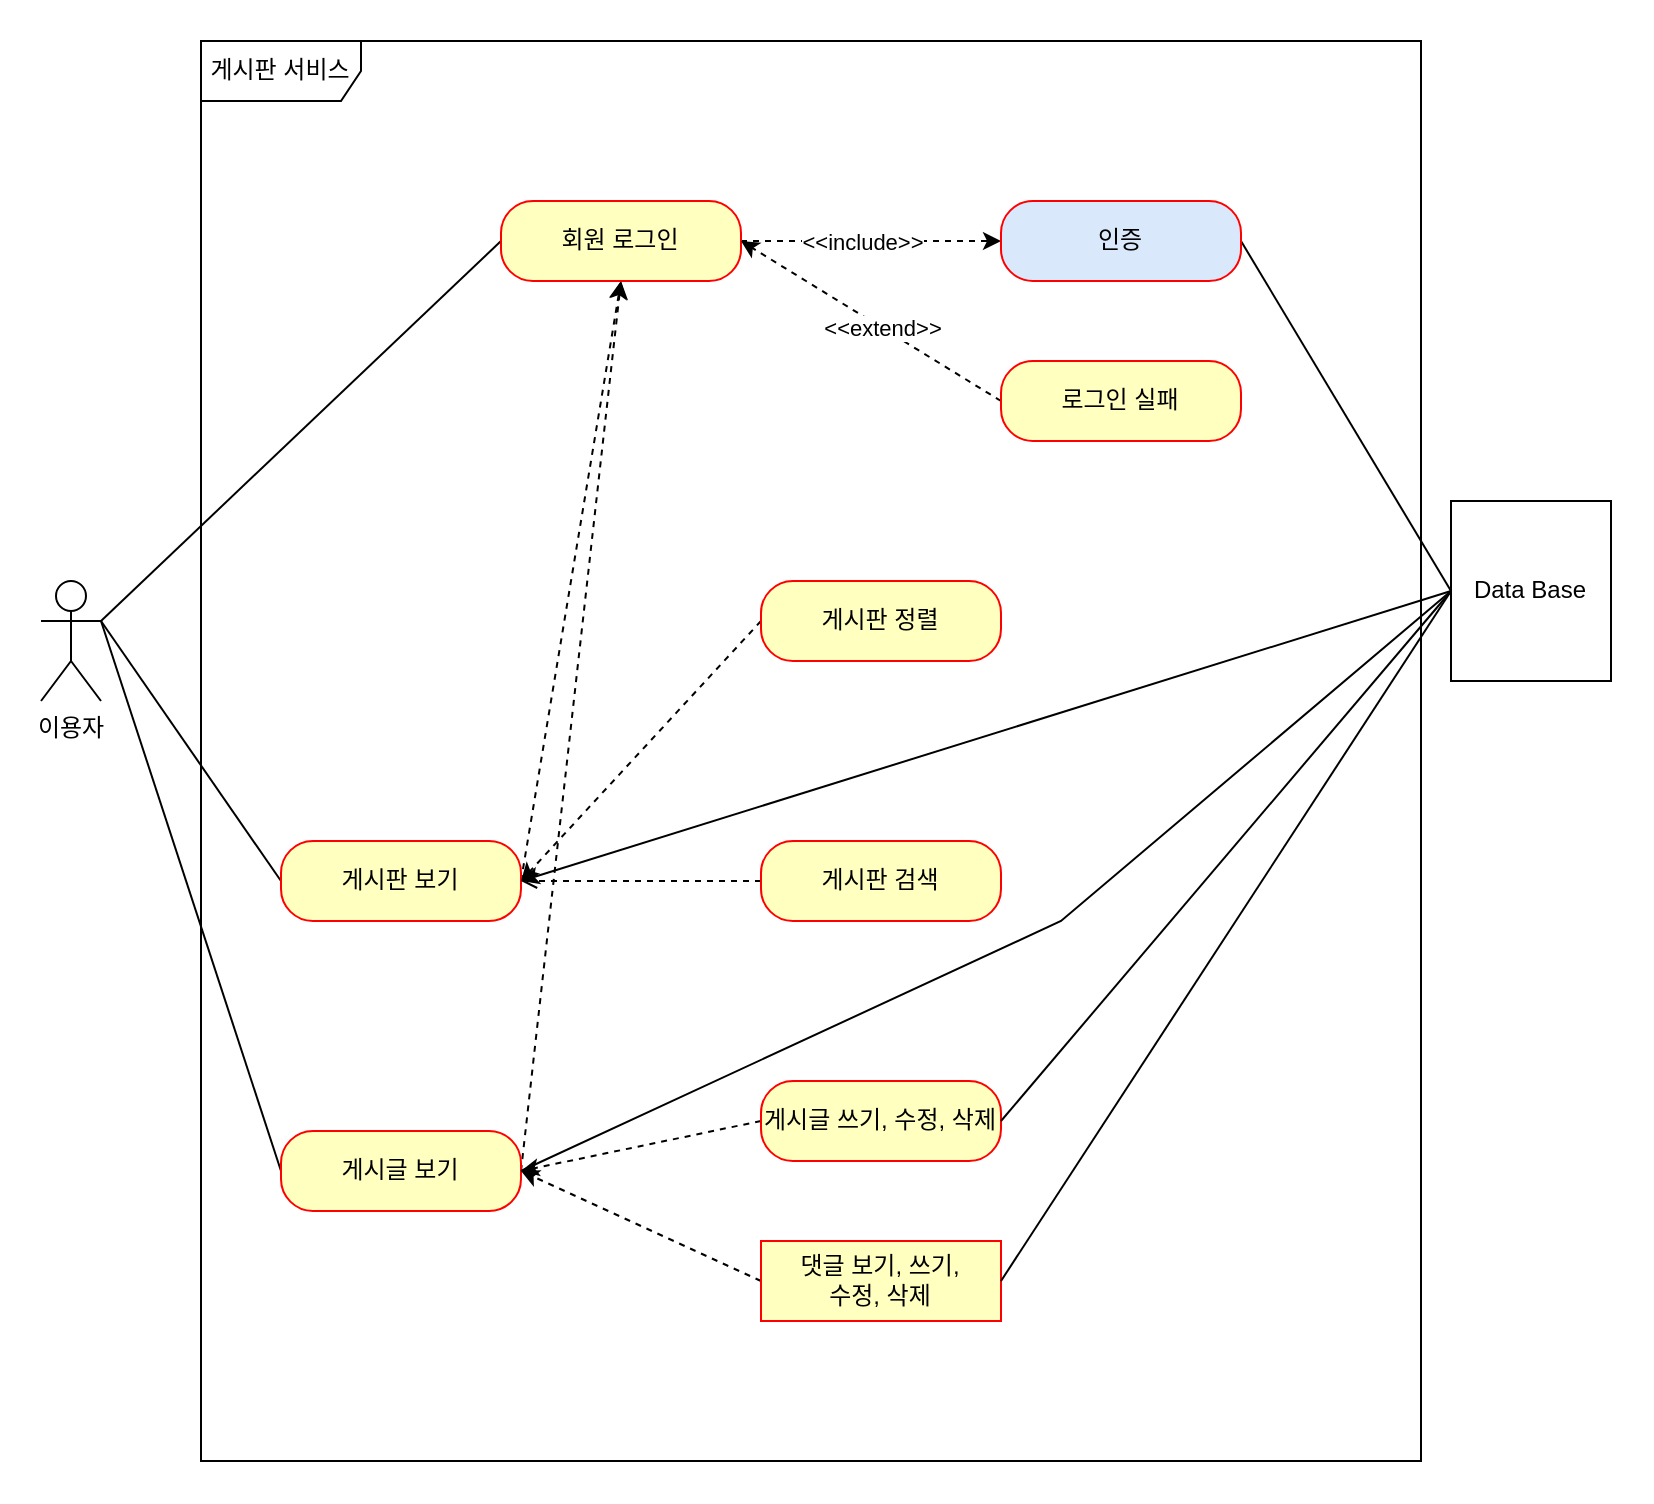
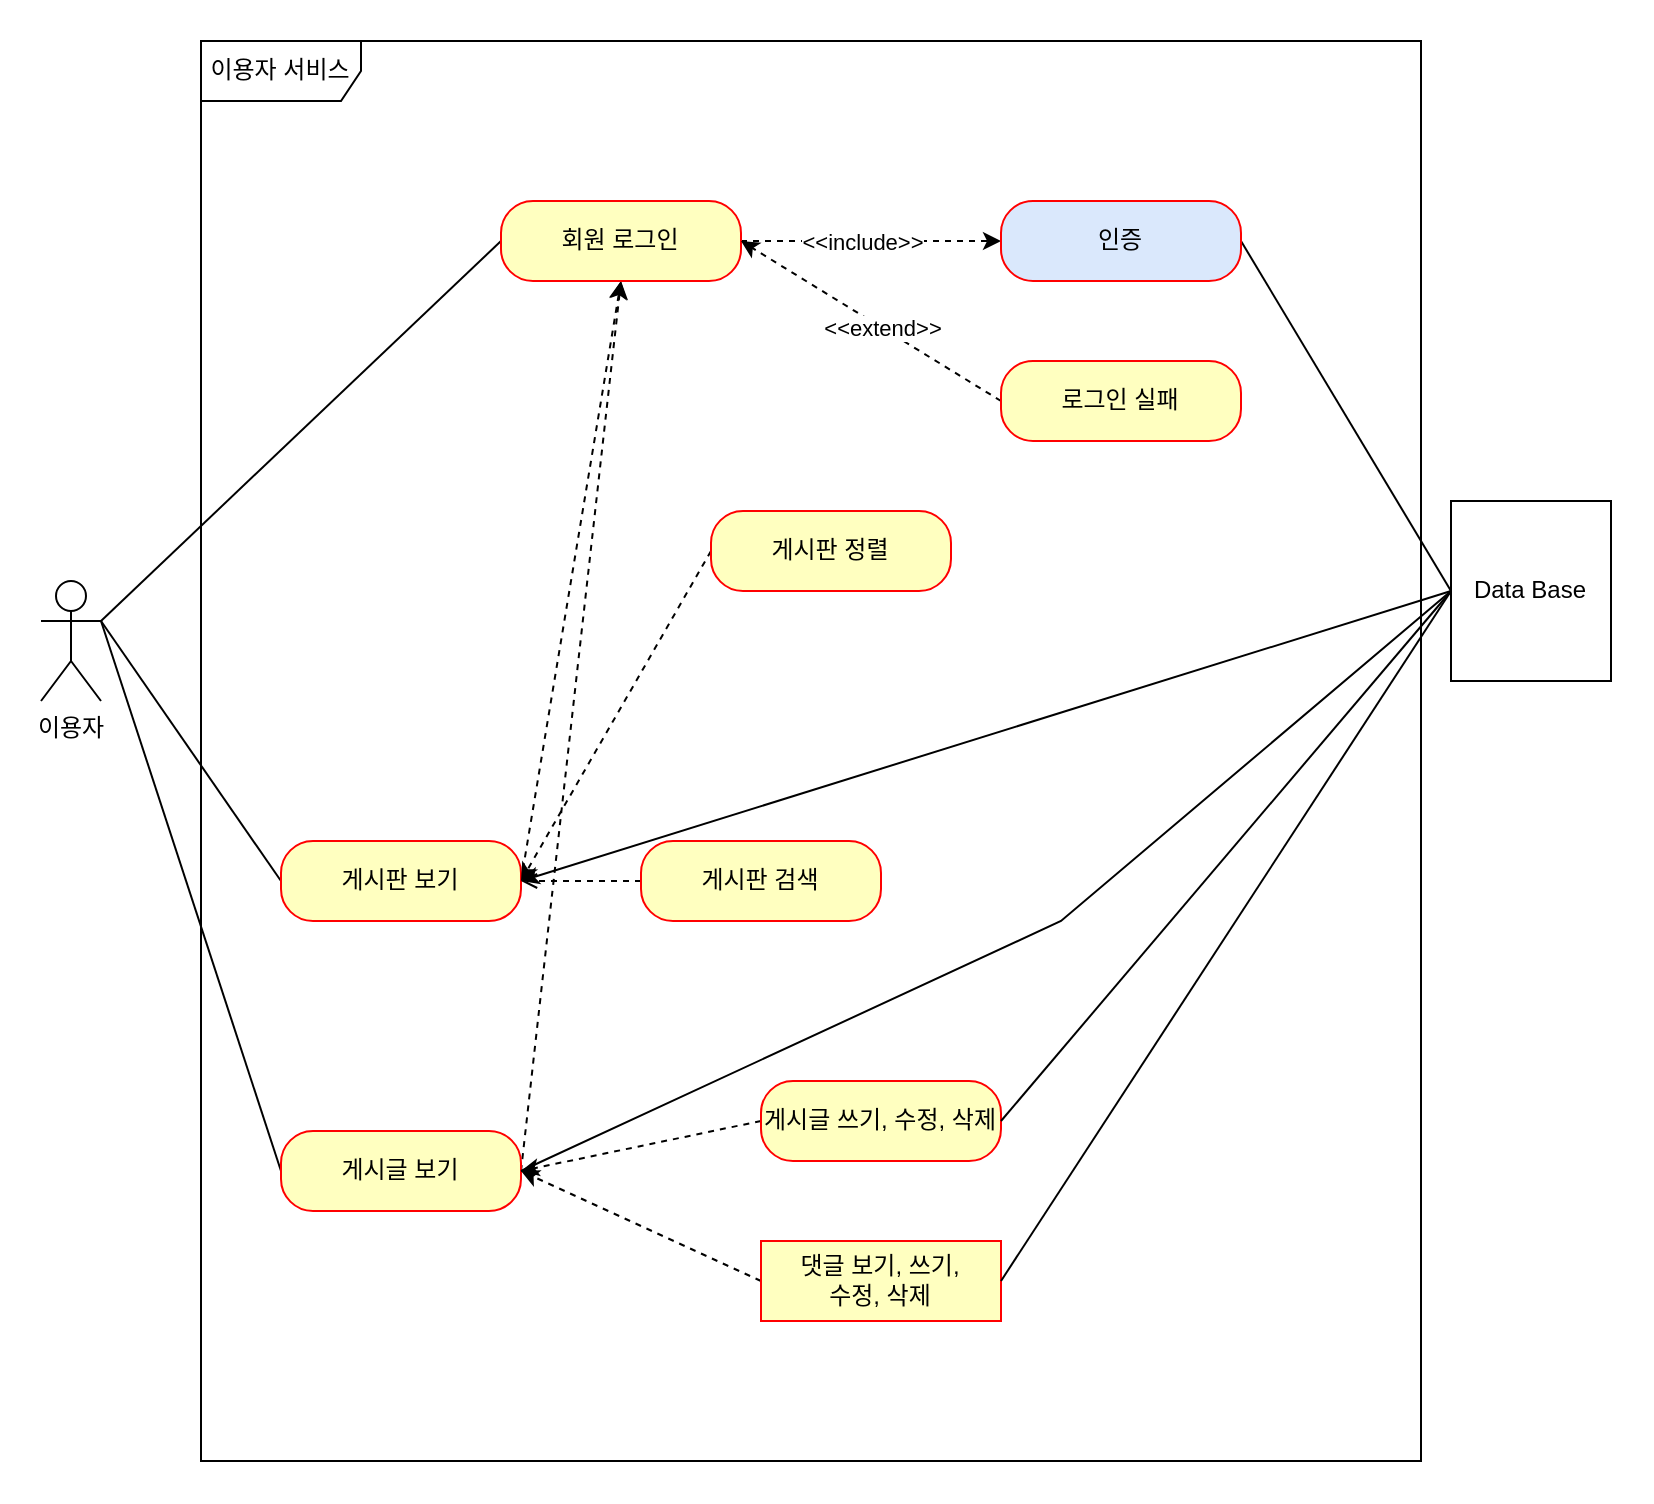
- <mxCell id="3" value="게시판 서비스" style="shape=umlFrame;whiteSpace=wrap;html=1;pointerEvents=0;width=80;height=30;" vertex="1" parent="1"><mxGeometry x="100" y="20" width="610" height="710" as="geometry" /></mxCell>
+ <mxCell id="3" value="이용자 서비스" style="shape=umlFrame;whiteSpace=wrap;html=1;pointerEvents=0;width=80;height=30;" vertex="1" parent="1"><mxGeometry x="100" y="20" width="610" height="710" as="geometry" /></mxCell>
- <mxCell id="18" value="게시판 정렬" style="rounded=1;whiteSpace=wrap;html=1;arcSize=40;fontColor=#000000;fillColor=#ffffc0;strokeColor=#ff0000;" vertex="1" parent="1"><mxGeometry x="380" y="290" width="120" height="40" as="geometry" /></mxCell>
+ <mxCell id="18" value="게시판 정렬" style="rounded=1;whiteSpace=wrap;html=1;arcSize=40;fontColor=#000000;fillColor=#ffffc0;strokeColor=#ff0000;" vertex="1" parent="1"><mxGeometry x="355" y="255" width="120" height="40" as="geometry" /></mxCell>
- <mxCell id="20" value="게시판 검색" style="rounded=1;whiteSpace=wrap;html=1;arcSize=40;fontColor=#000000;fillColor=#ffffc0;strokeColor=#ff0000;" vertex="1" parent="1"><mxGeometry x="380" y="420" width="120" height="40" as="geometry" /></mxCell>
+ <mxCell id="20" value="게시판 검색" style="rounded=1;whiteSpace=wrap;html=1;arcSize=40;fontColor=#000000;fillColor=#ffffc0;strokeColor=#ff0000;" vertex="1" parent="1"><mxGeometry x="320" y="420" width="120" height="40" as="geometry" /></mxCell>
